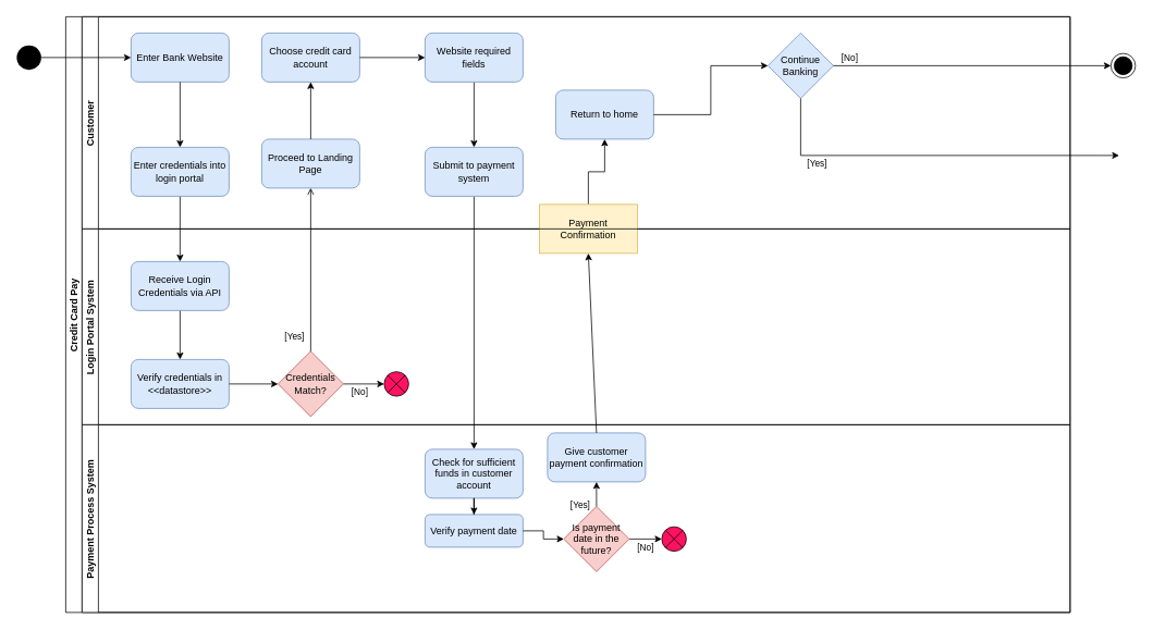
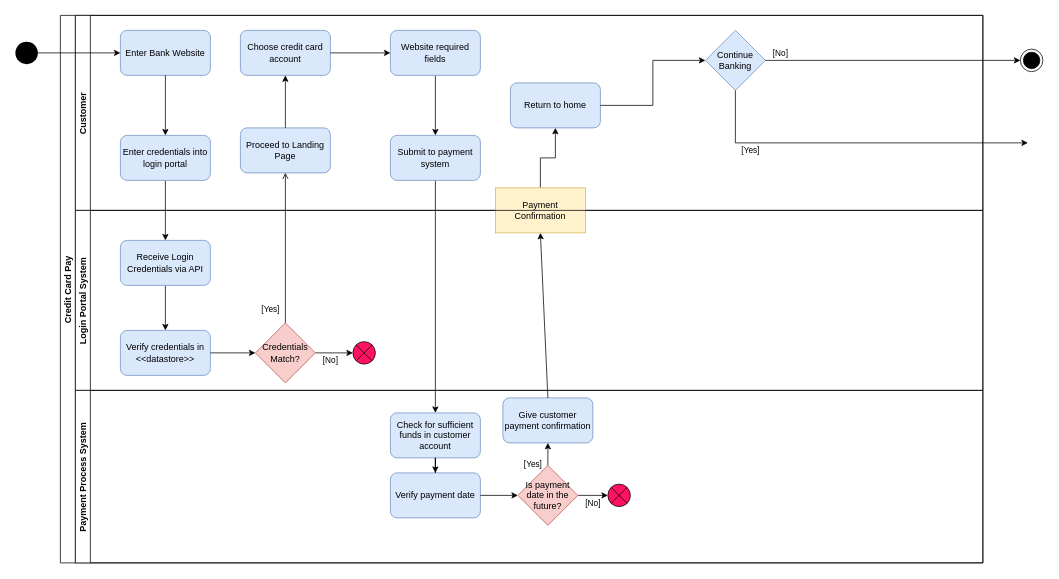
- <mxCell id="21" value="Verify payment date" style="whiteSpace=wrap;html=1;fillColor=#dae8fc;strokeColor=#6c8ebf;rounded=1;" parent="19" vertex="1"><mxGeometry x="420" y="110" width="120" height="40" as="geometry" /></mxCell>
+ <mxCell id="21" value="Verify payment date" style="whiteSpace=wrap;html=1;fillColor=#dae8fc;strokeColor=#6c8ebf;rounded=1;" parent="19" vertex="1"><mxGeometry x="420" y="110" width="120" height="60" as="geometry" /></mxCell>
